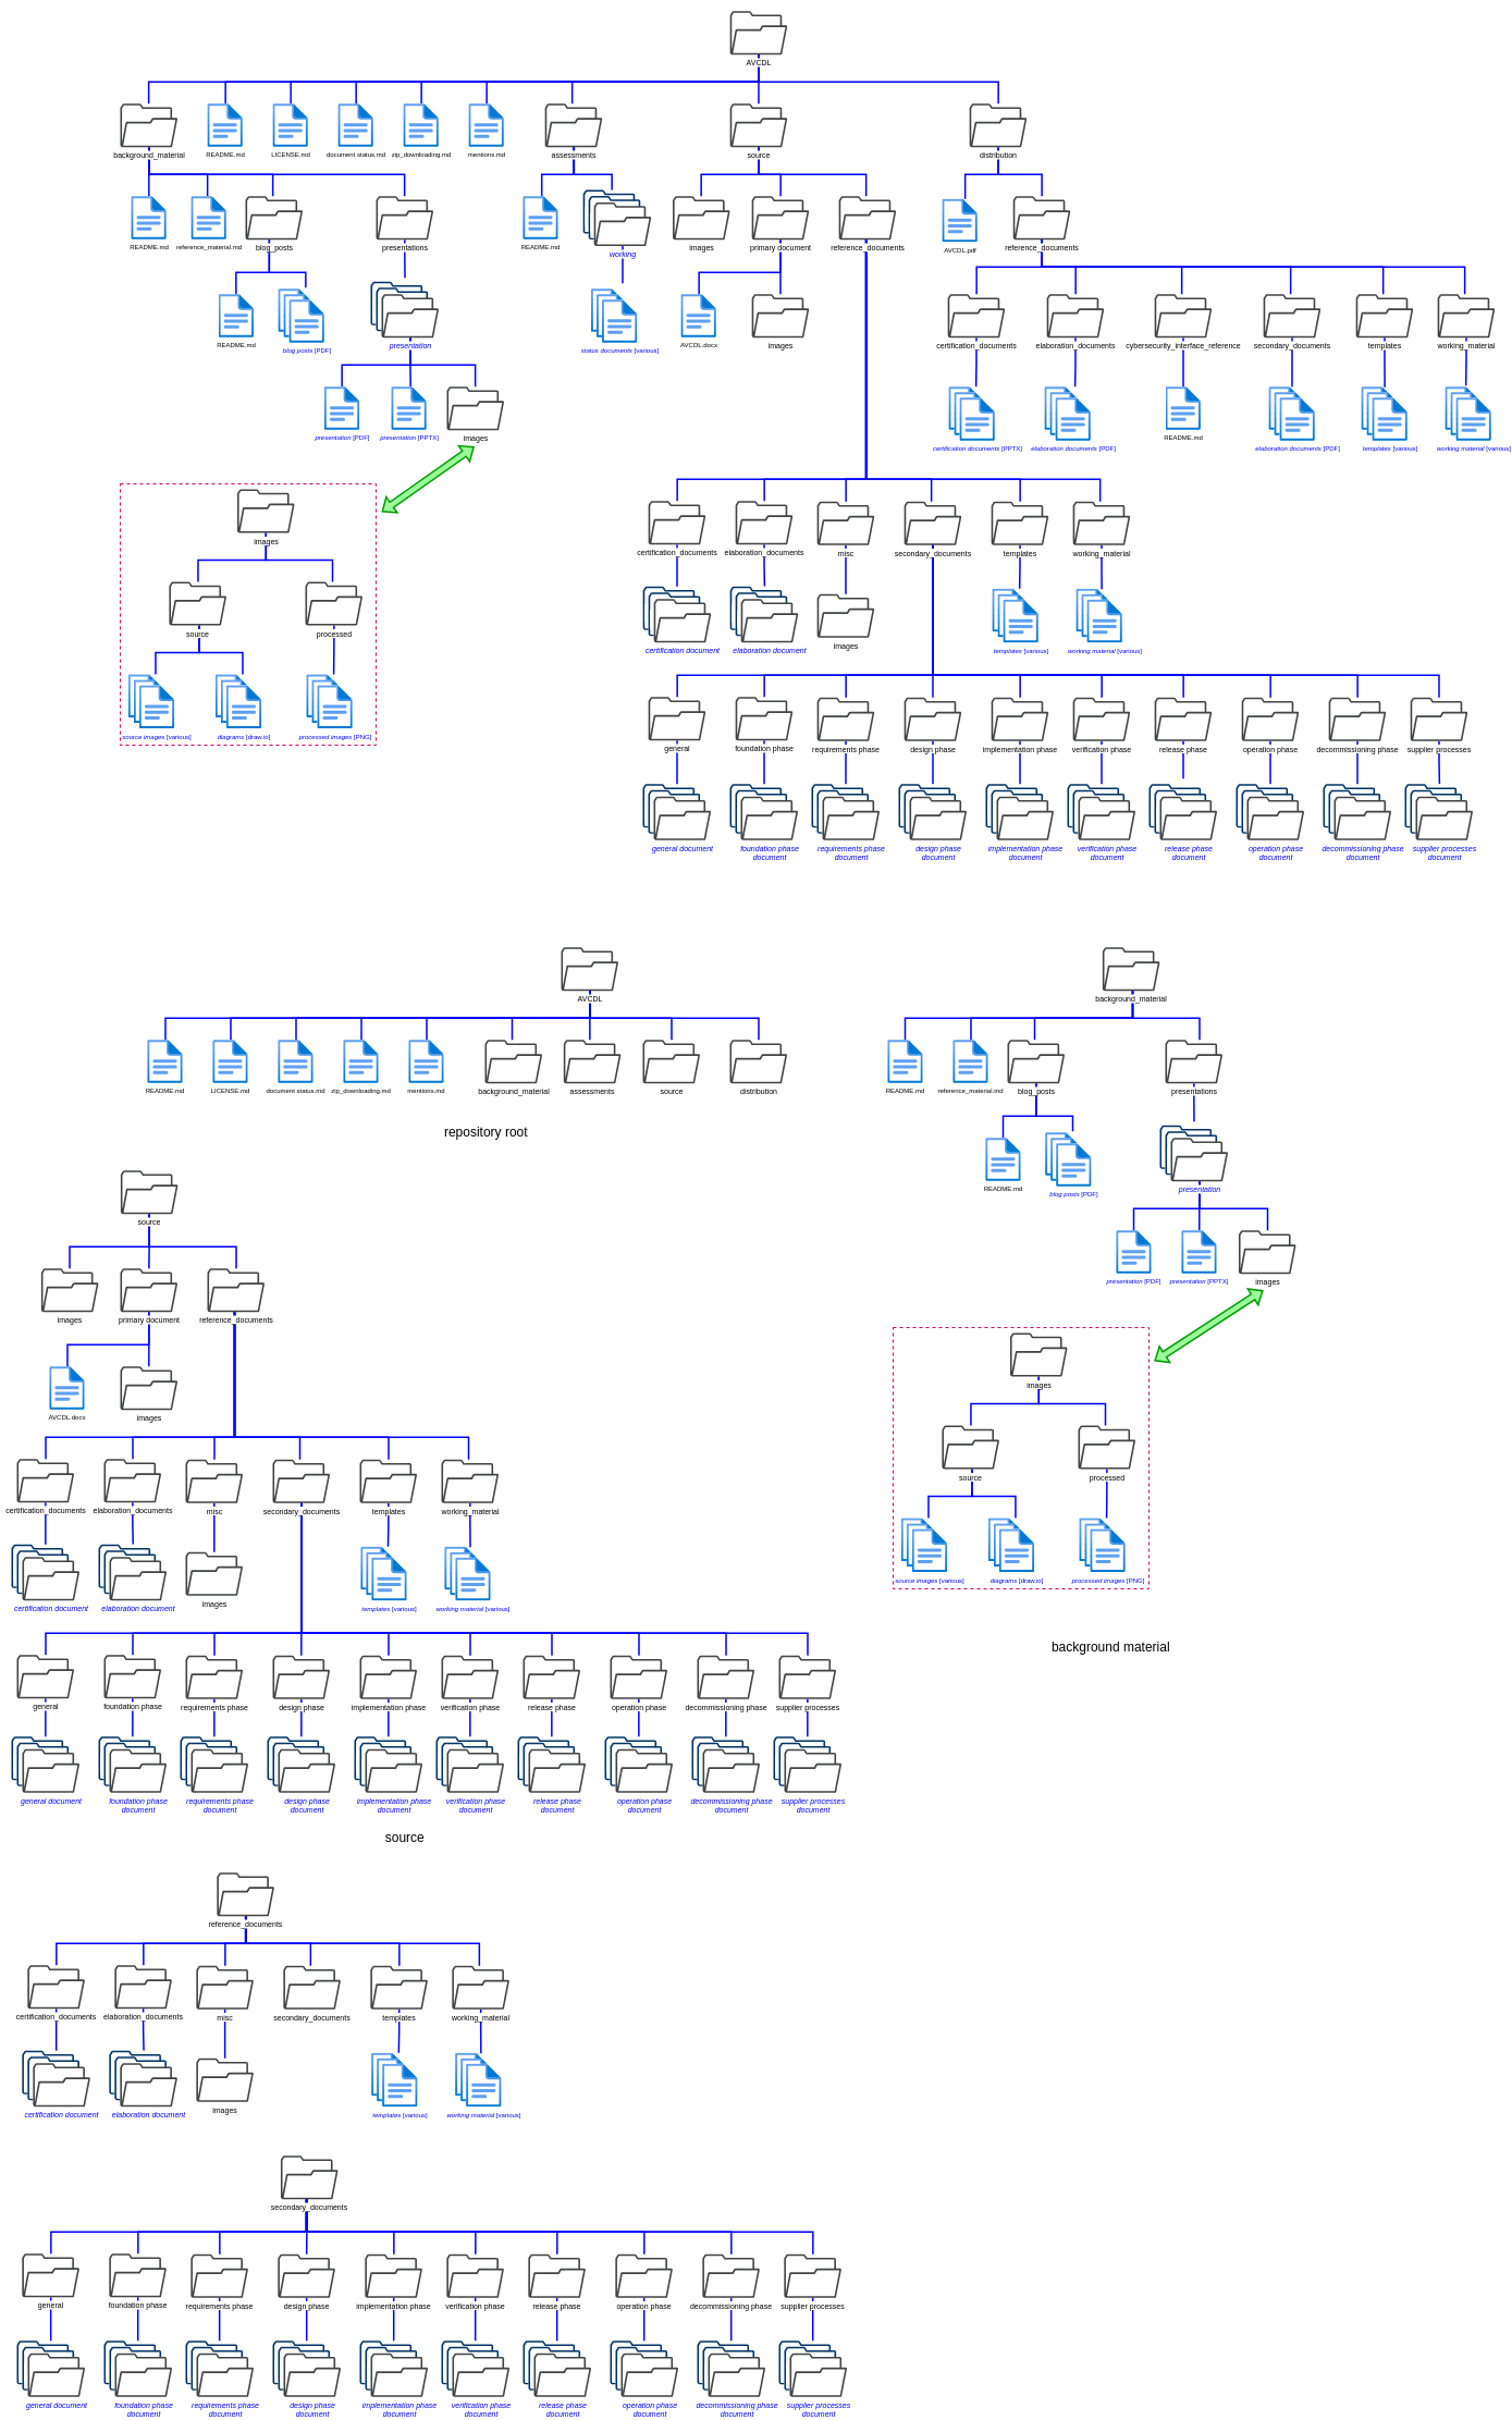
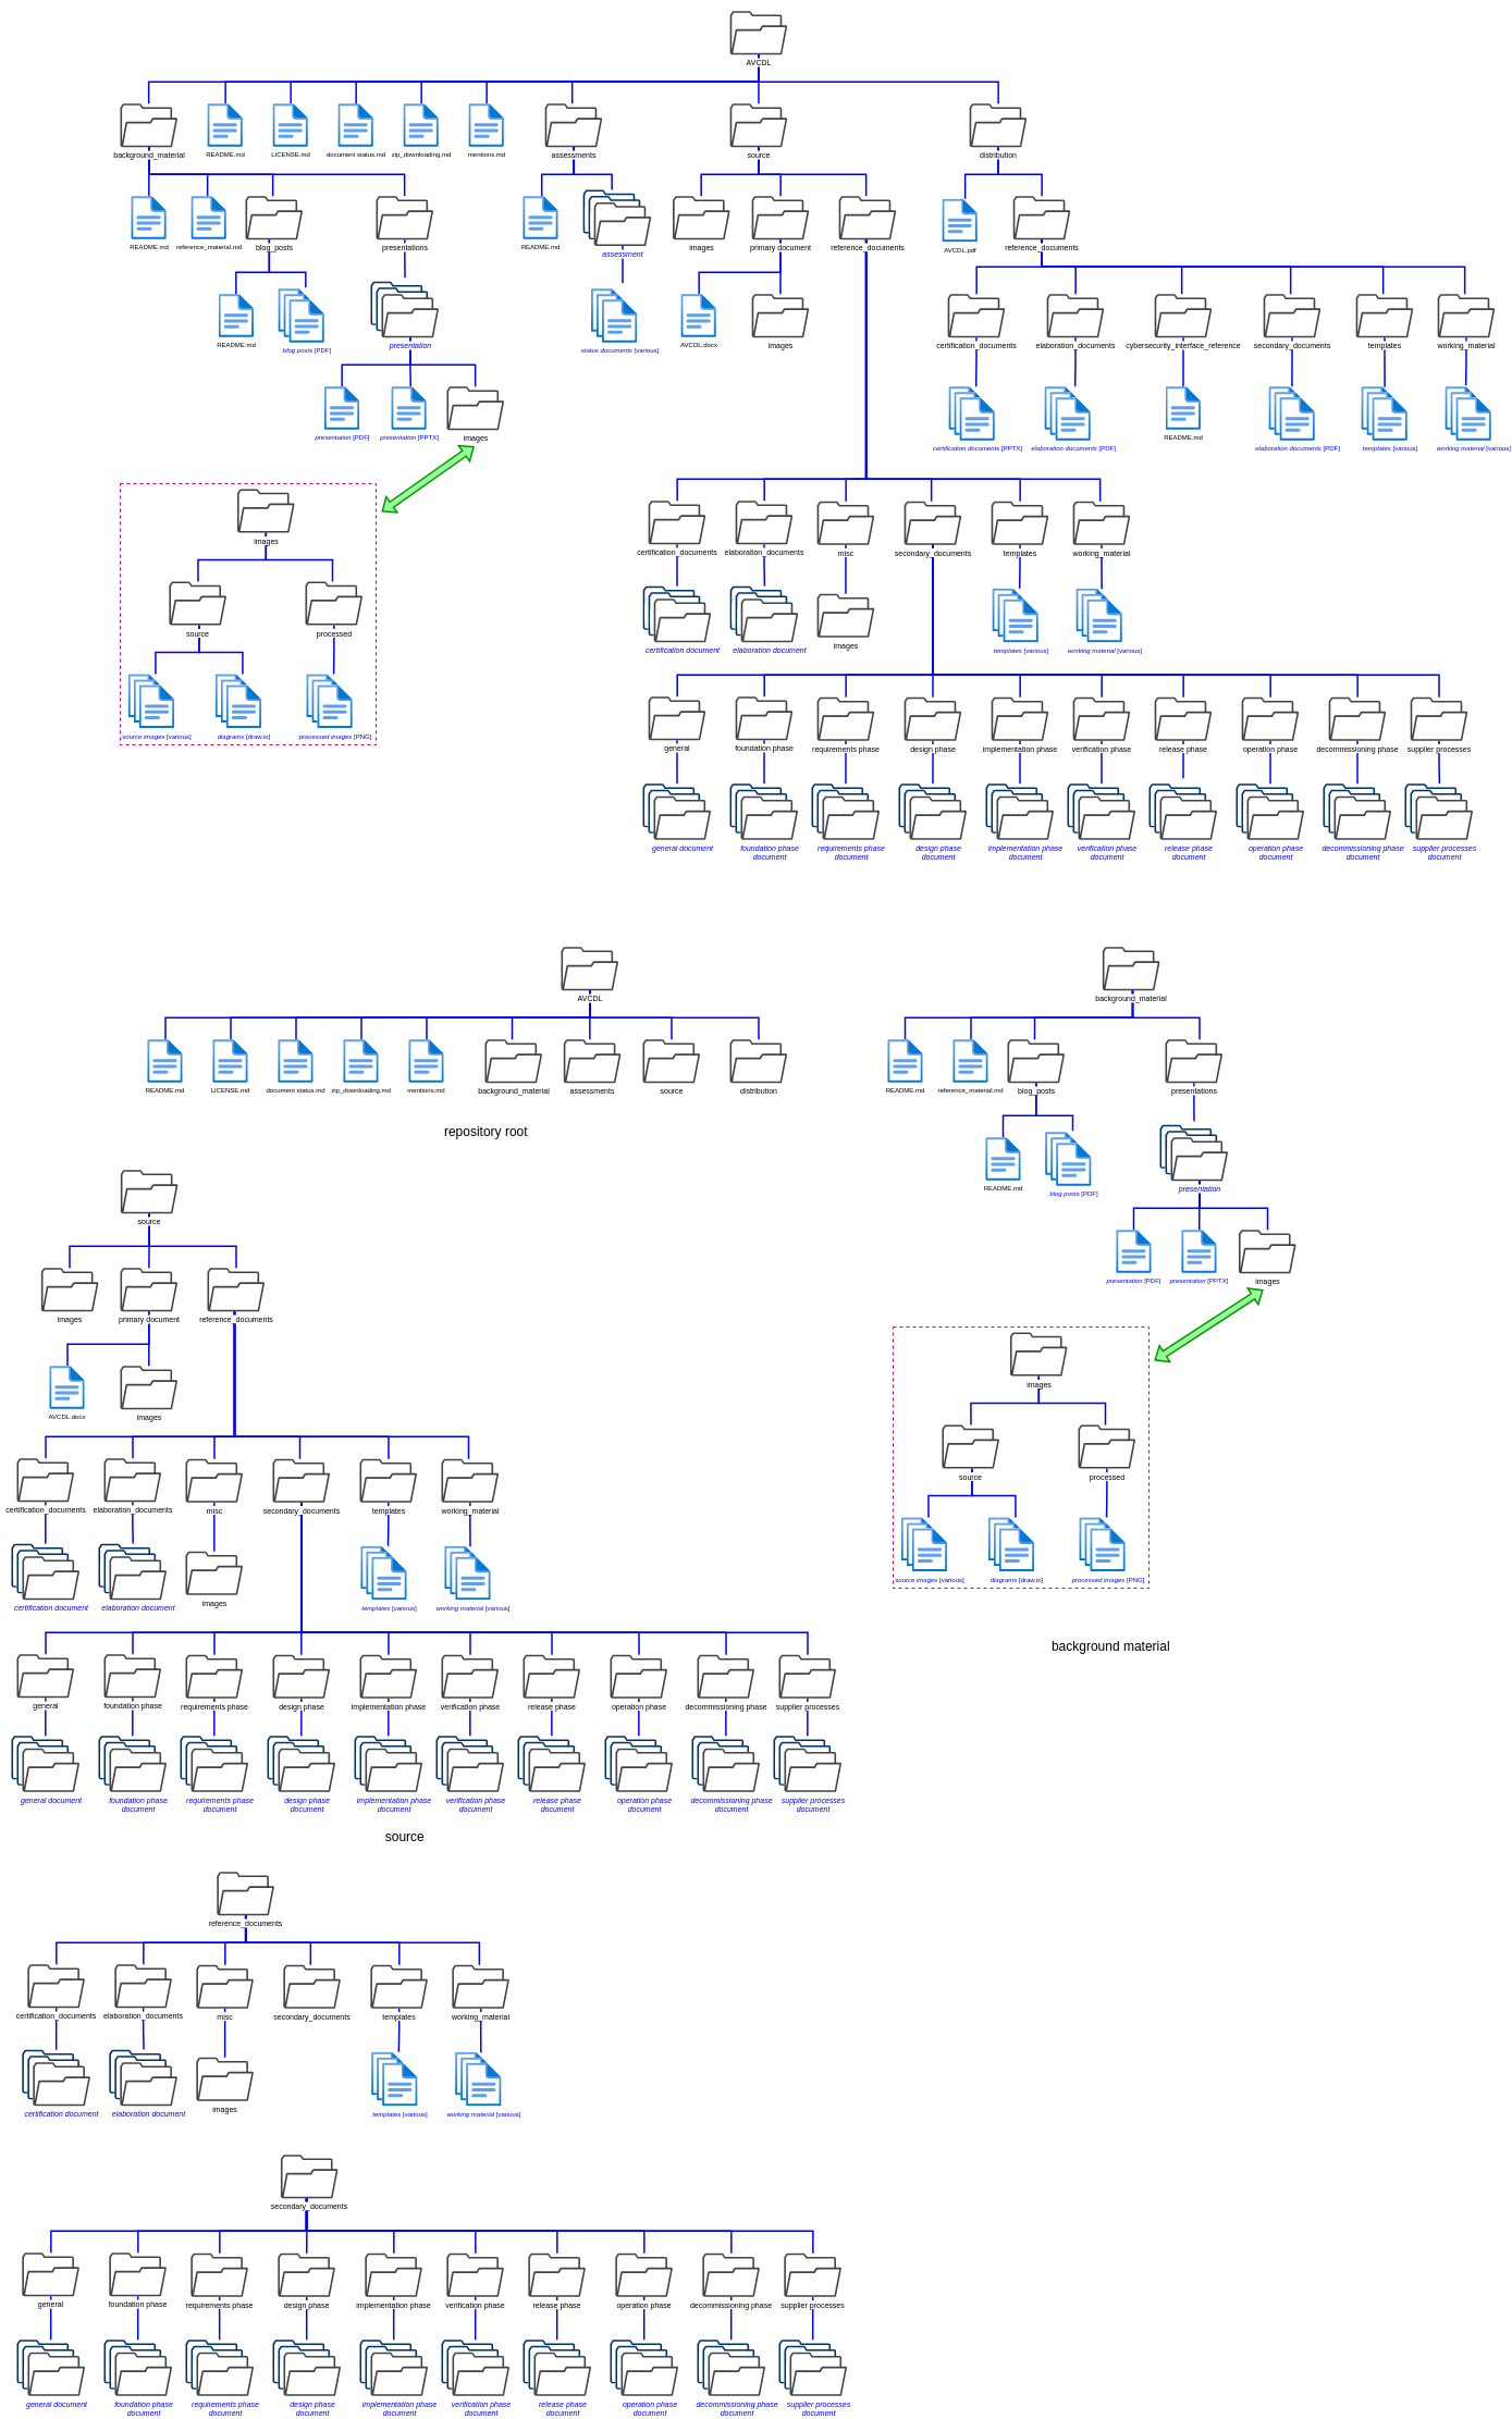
- <mxCell id="277" value="&lt;font color=&quot;#0000ff&quot; style=&quot;font-size: 14px;&quot;&gt;&lt;i style=&quot;background-color: rgb(255, 255, 255);&quot;&gt;working&lt;/i&gt;&lt;/font&gt;" style="sketch=0;pointerEvents=1;shadow=0;dashed=0;html=1;strokeColor=none;fillColor=#434445;aspect=fixed;labelPosition=center;verticalLabelPosition=bottom;verticalAlign=top;align=center;outlineConnect=0;shape=mxgraph.vvd.folder;" parent="268" vertex="1"><mxGeometry x="20" y="23" width="105.26" height="80" as="geometry" /></mxCell>
+ <mxCell id="277" value="&lt;font color=&quot;#0000ff&quot; style=&quot;font-size: 14px;&quot;&gt;&lt;i style=&quot;background-color: rgb(255, 255, 255);&quot;&gt;assessment&lt;/i&gt;&lt;/font&gt;" style="sketch=0;pointerEvents=1;shadow=0;dashed=0;html=1;strokeColor=none;fillColor=#434445;aspect=fixed;labelPosition=center;verticalLabelPosition=bottom;verticalAlign=top;align=center;outlineConnect=0;shape=mxgraph.vvd.folder;" parent="268" vertex="1"><mxGeometry x="20" y="23" width="105.26" height="80" as="geometry" /></mxCell>
